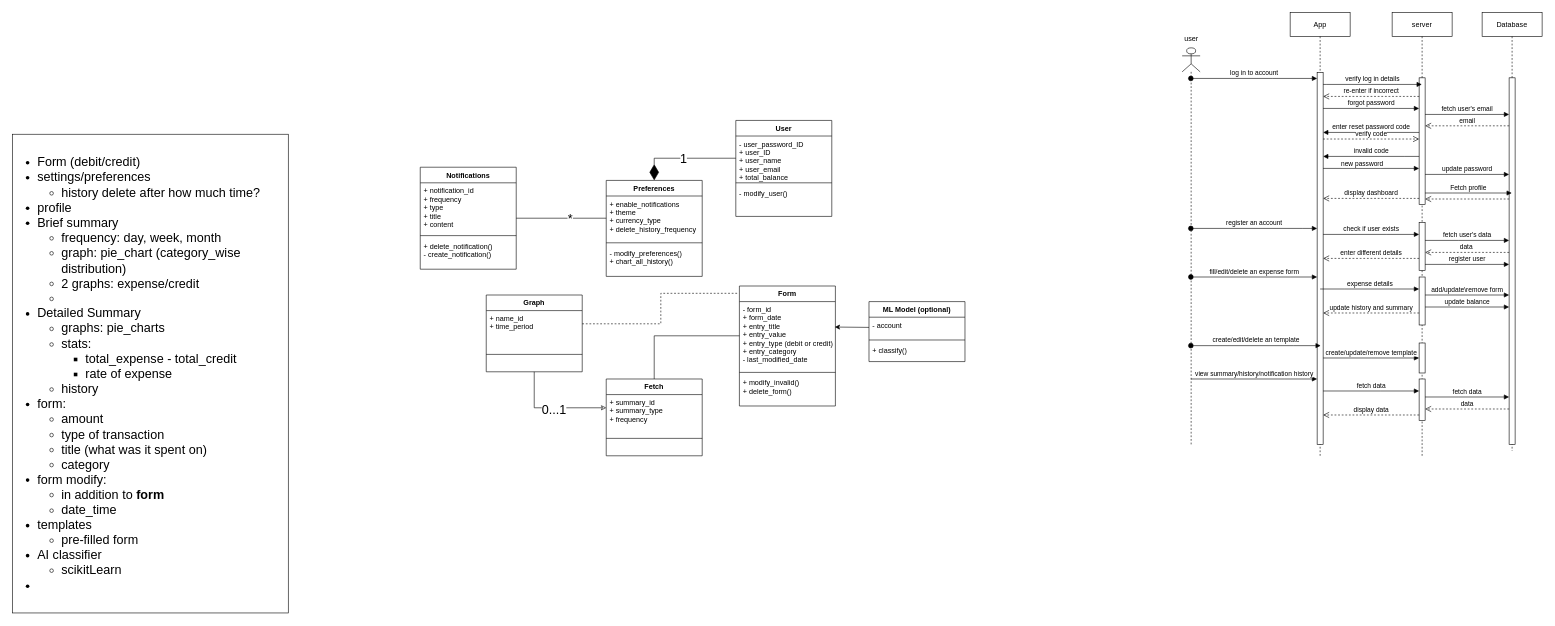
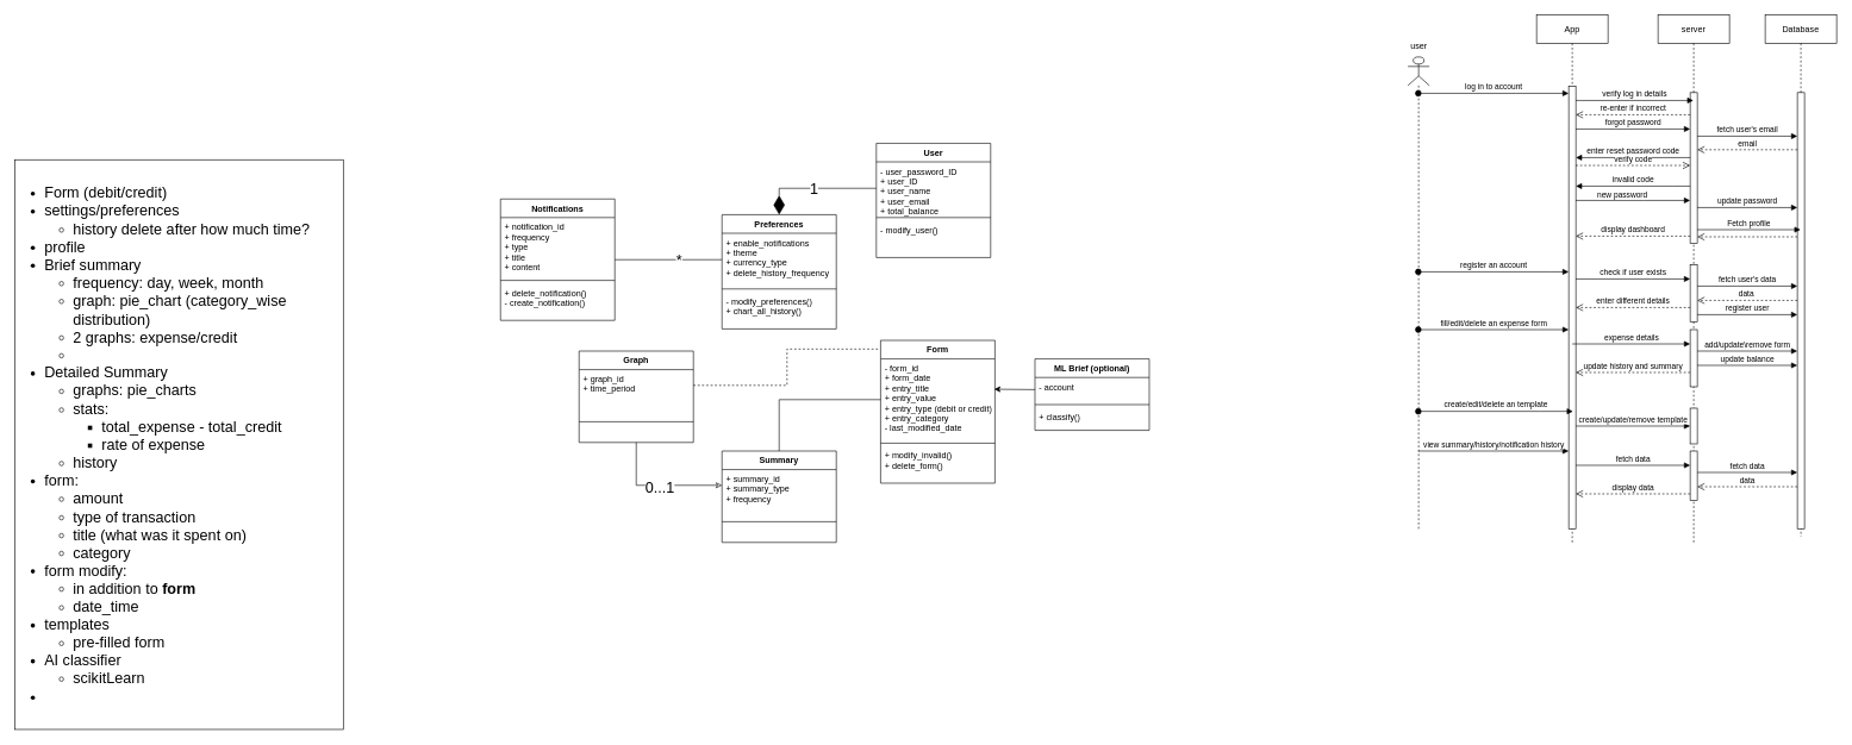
- <mxCell id="13" value="ML Model (optional)" style="swimlane;fontStyle=1;align=center;verticalAlign=top;childLayout=stackLayout;horizontal=1;startSize=26;horizontalStack=0;resizeParent=1;resizeParentMax=0;resizeLast=0;collapsible=1;marginBottom=0;" parent="1" vertex="1"><mxGeometry x="1448" y="502" width="160" height="100" as="geometry" /></mxCell>
+ <mxCell id="13" value="ML Brief (optional)" style="swimlane;fontStyle=1;align=center;verticalAlign=top;childLayout=stackLayout;horizontal=1;startSize=26;horizontalStack=0;resizeParent=1;resizeParentMax=0;resizeLast=0;collapsible=1;marginBottom=0;" parent="1" vertex="1"><mxGeometry x="1448" y="502" width="160" height="100" as="geometry" /></mxCell>
- <mxCell id="36" value="+ name_id&#10;+ time_period" style="text;strokeColor=none;fillColor=none;align=left;verticalAlign=top;spacingLeft=4;spacingRight=4;overflow=hidden;rotatable=0;points=[[0,0.5],[1,0.5]];portConstraint=eastwest;" parent="35" vertex="1"><mxGeometry y="26" width="160" height="44" as="geometry" /></mxCell>
+ <mxCell id="36" value="+ graph_id&#10;+ time_period" style="text;strokeColor=none;fillColor=none;align=left;verticalAlign=top;spacingLeft=4;spacingRight=4;overflow=hidden;rotatable=0;points=[[0,0.5],[1,0.5]];portConstraint=eastwest;" parent="35" vertex="1"><mxGeometry y="26" width="160" height="44" as="geometry" /></mxCell>
- <mxCell id="30" value="Fetch" style="swimlane;fontStyle=1;align=center;verticalAlign=top;childLayout=stackLayout;horizontal=1;startSize=26;horizontalStack=0;resizeParent=1;resizeParentMax=0;resizeLast=0;collapsible=1;marginBottom=0;" parent="1" vertex="1"><mxGeometry x="1010" y="631" width="160" height="128" as="geometry" /></mxCell>
+ <mxCell id="30" value="Summary" style="swimlane;fontStyle=1;align=center;verticalAlign=top;childLayout=stackLayout;horizontal=1;startSize=26;horizontalStack=0;resizeParent=1;resizeParentMax=0;resizeLast=0;collapsible=1;marginBottom=0;" parent="1" vertex="1"><mxGeometry x="1010" y="631" width="160" height="128" as="geometry" /></mxCell>
